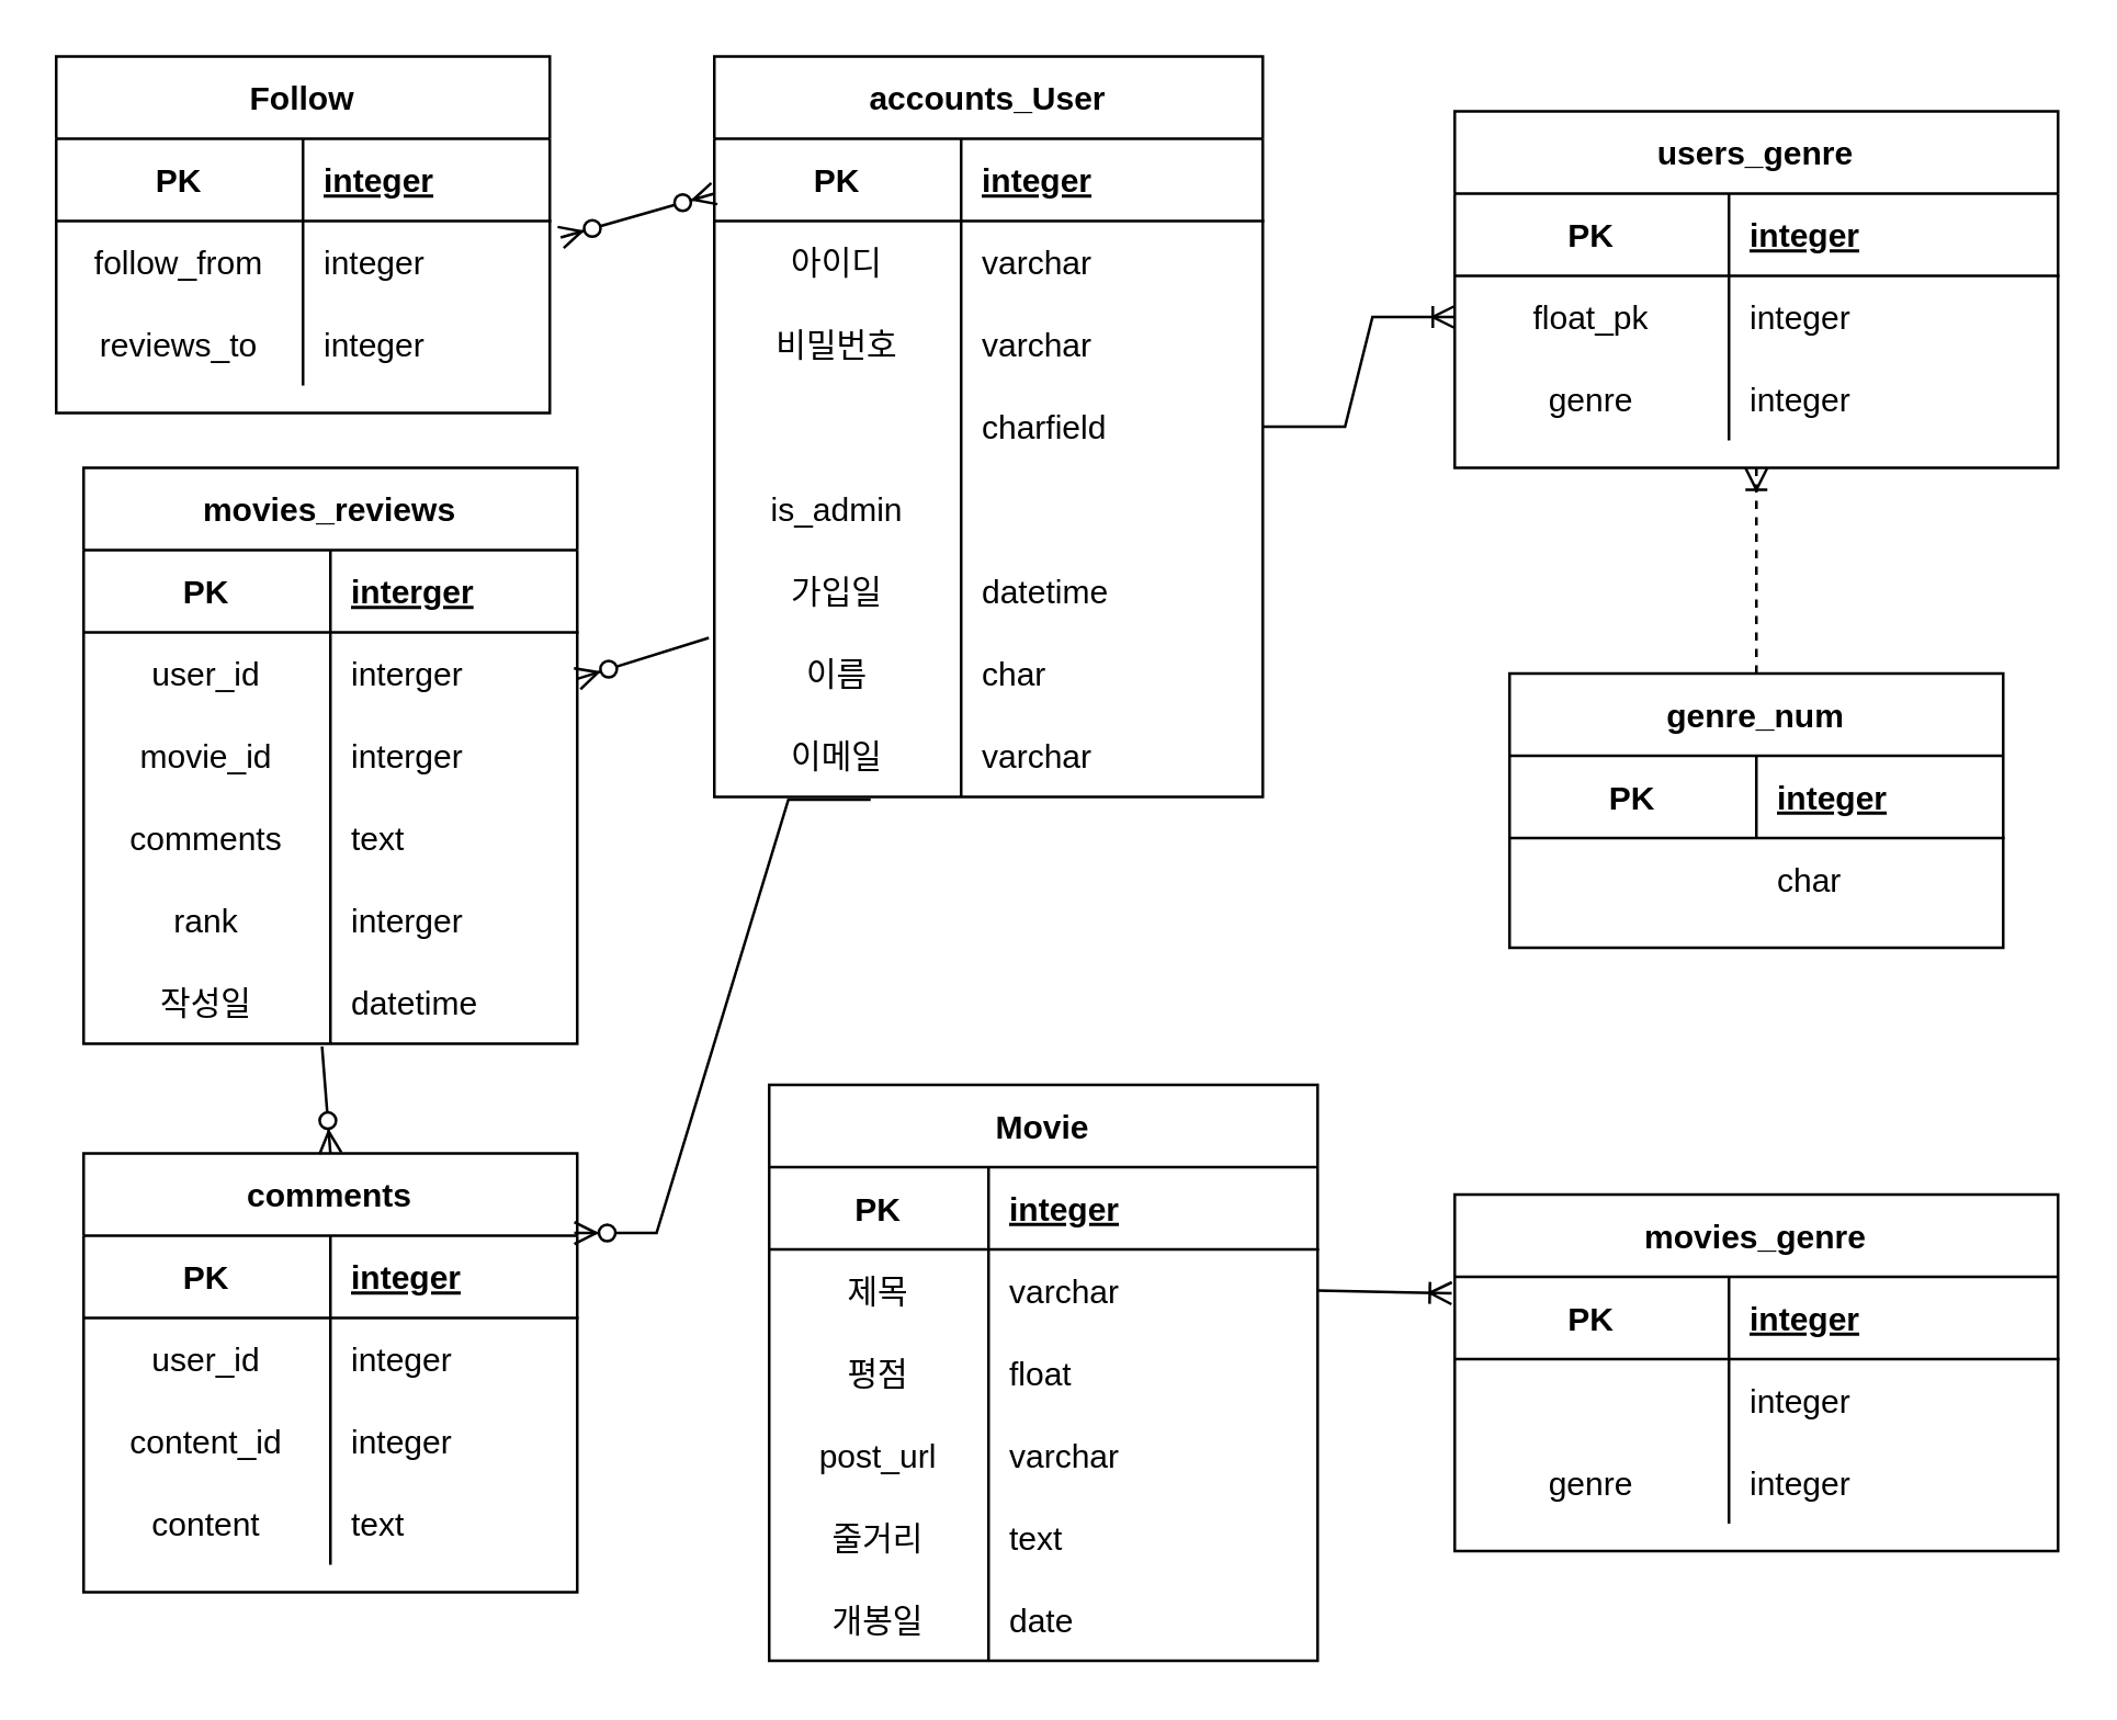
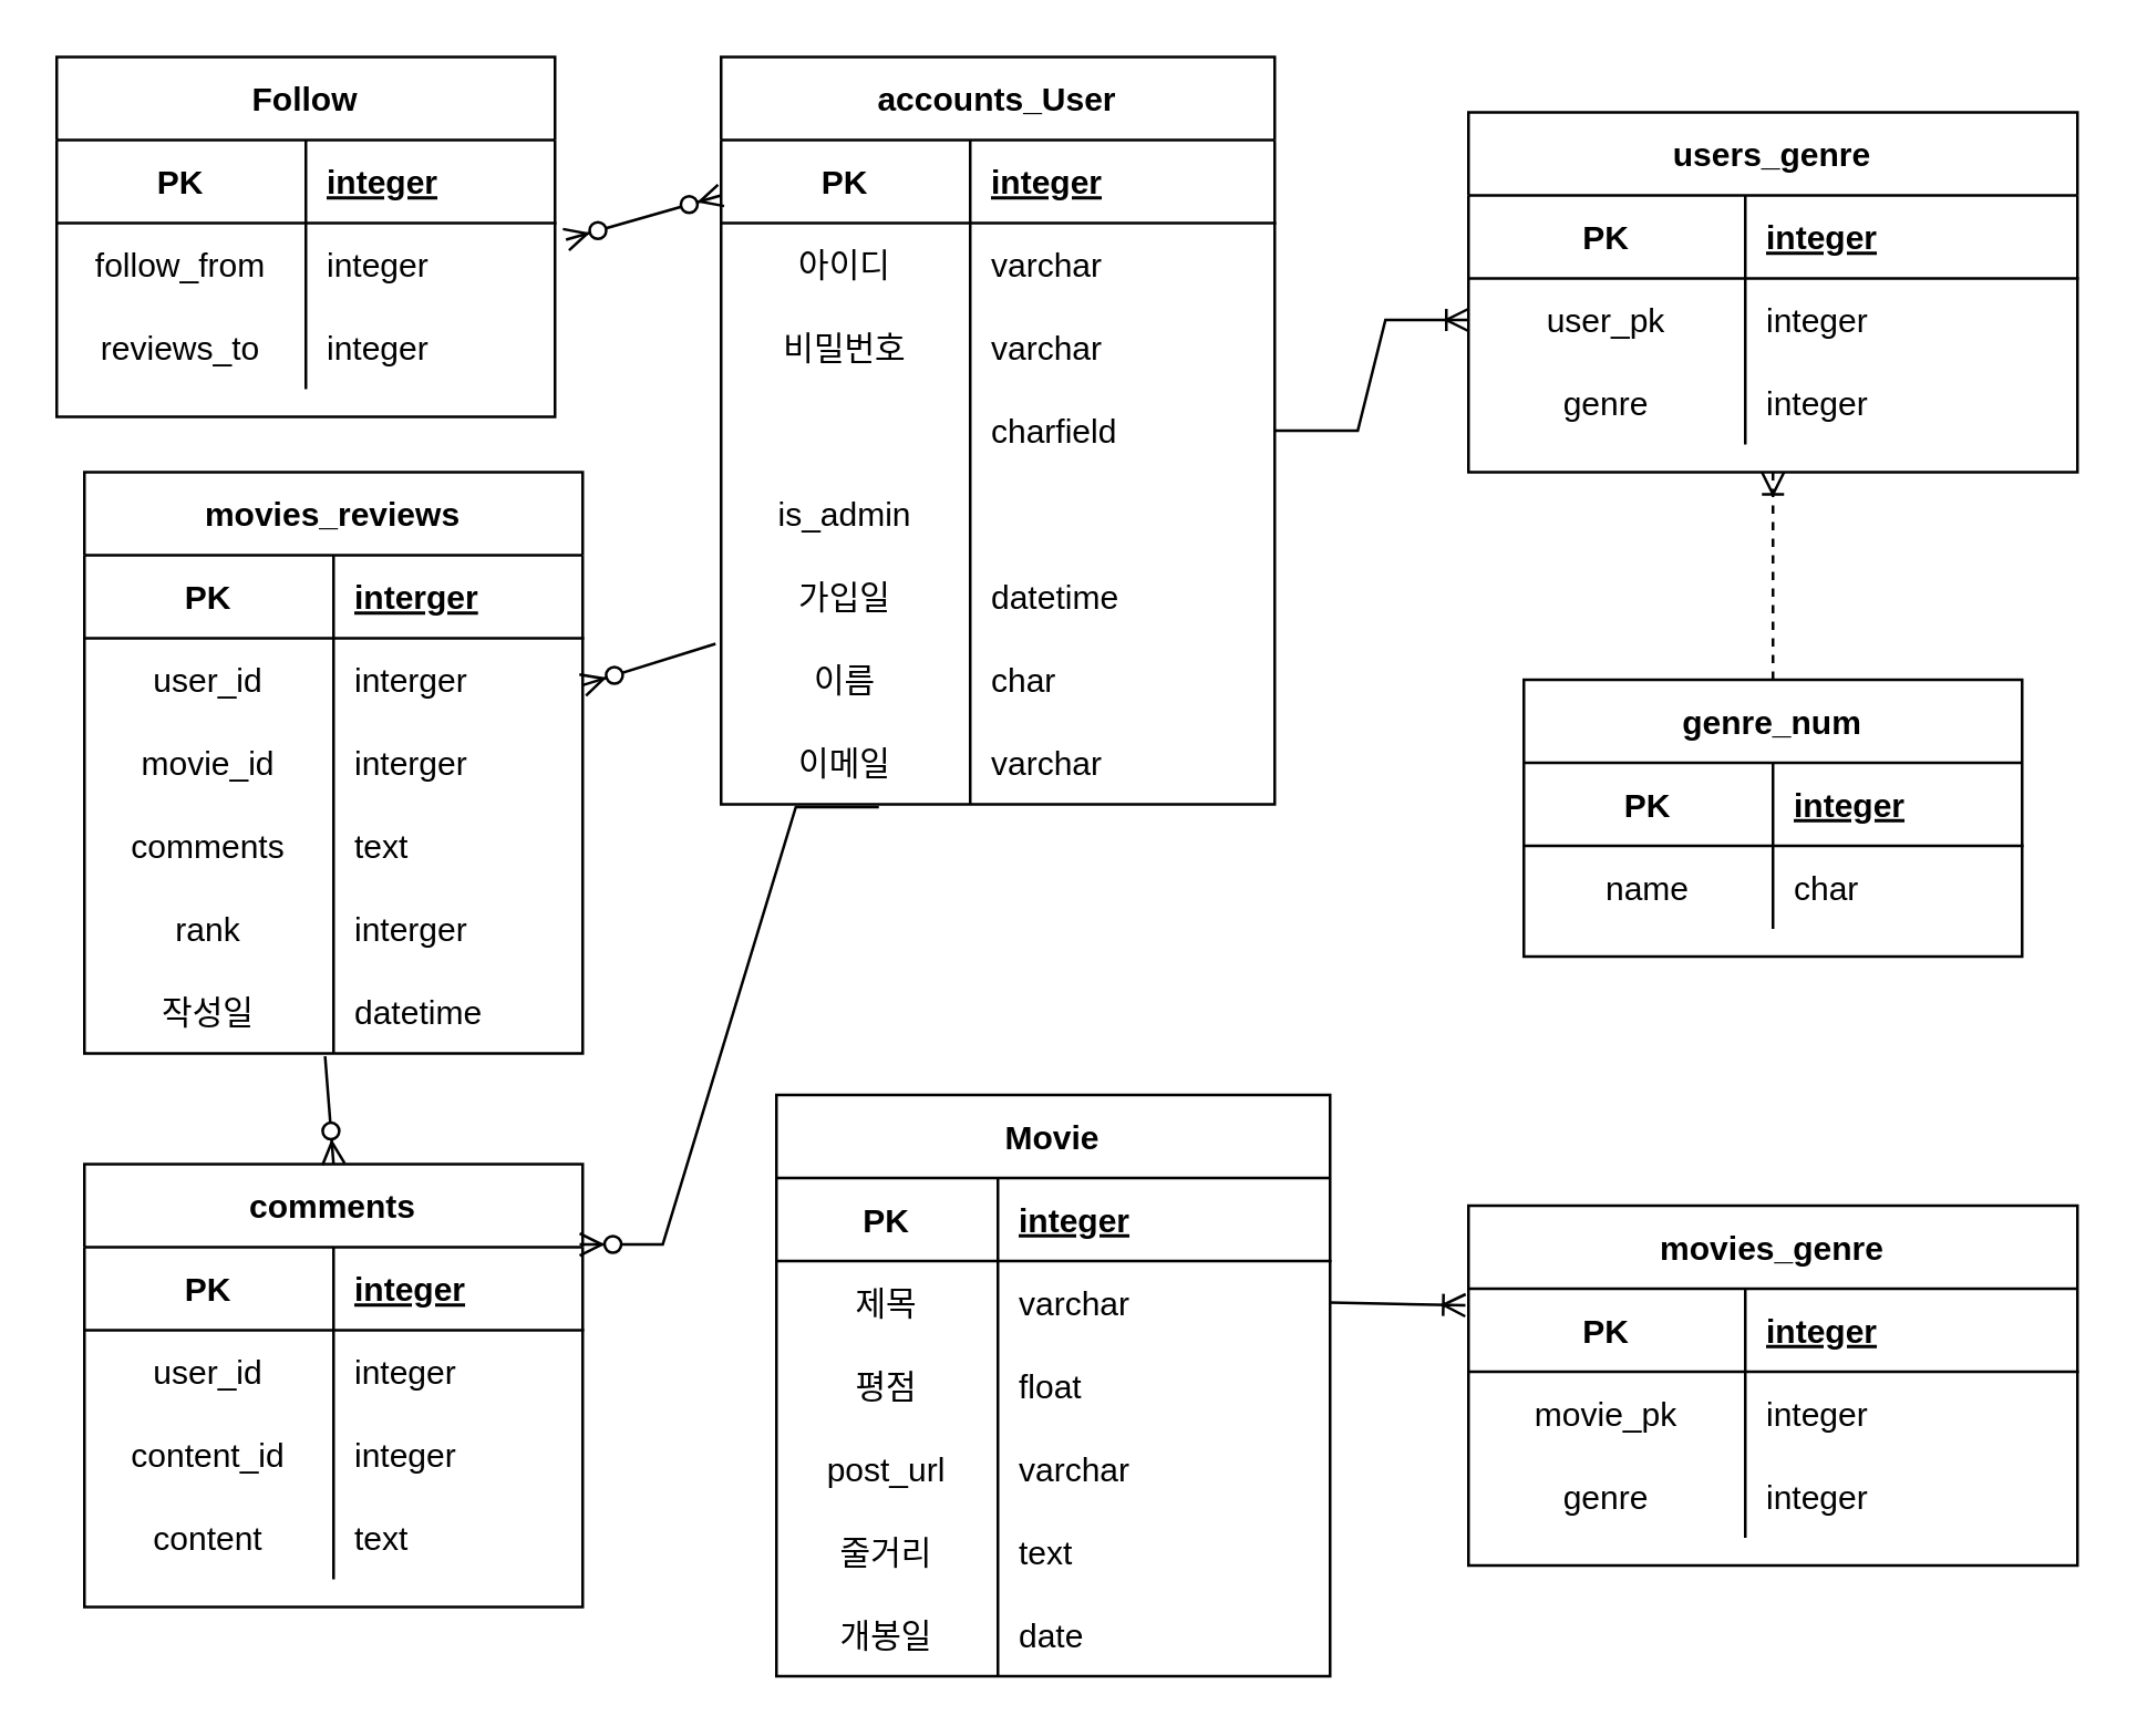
- <mxCell id="30" value="float_pk" style="shape=partialRectangle;connectable=0;fillColor=none;top=0;left=0;bottom=0;right=0;editable=1;overflow=hidden;" vertex="1" parent="29"><mxGeometry width="100" height="30" as="geometry"><mxRectangle width="100" height="30" as="alternateBounds" /></mxGeometry></mxCell>
+ <mxCell id="30" value="user_pk" style="shape=partialRectangle;connectable=0;fillColor=none;top=0;left=0;bottom=0;right=0;editable=1;overflow=hidden;" vertex="1" parent="29"><mxGeometry width="100" height="30" as="geometry"><mxRectangle width="100" height="30" as="alternateBounds" /></mxGeometry></mxCell>
+ <mxCell id="89" value="name" style="shape=partialRectangle;connectable=0;fillColor=none;top=0;left=0;bottom=0;right=0;editable=1;overflow=hidden;" vertex="1" parent="88"><mxGeometry width="90" height="30" as="geometry"><mxRectangle width="90" height="30" as="alternateBounds" /></mxGeometry></mxCell>
+ <mxCell id="96" value="movie_pk" style="shape=partialRectangle;connectable=0;fillColor=none;top=0;left=0;bottom=0;right=0;editable=1;overflow=hidden;" vertex="1" parent="95"><mxGeometry width="100" height="30" as="geometry"><mxRectangle width="100" height="30" as="alternateBounds" /></mxGeometry></mxCell>
